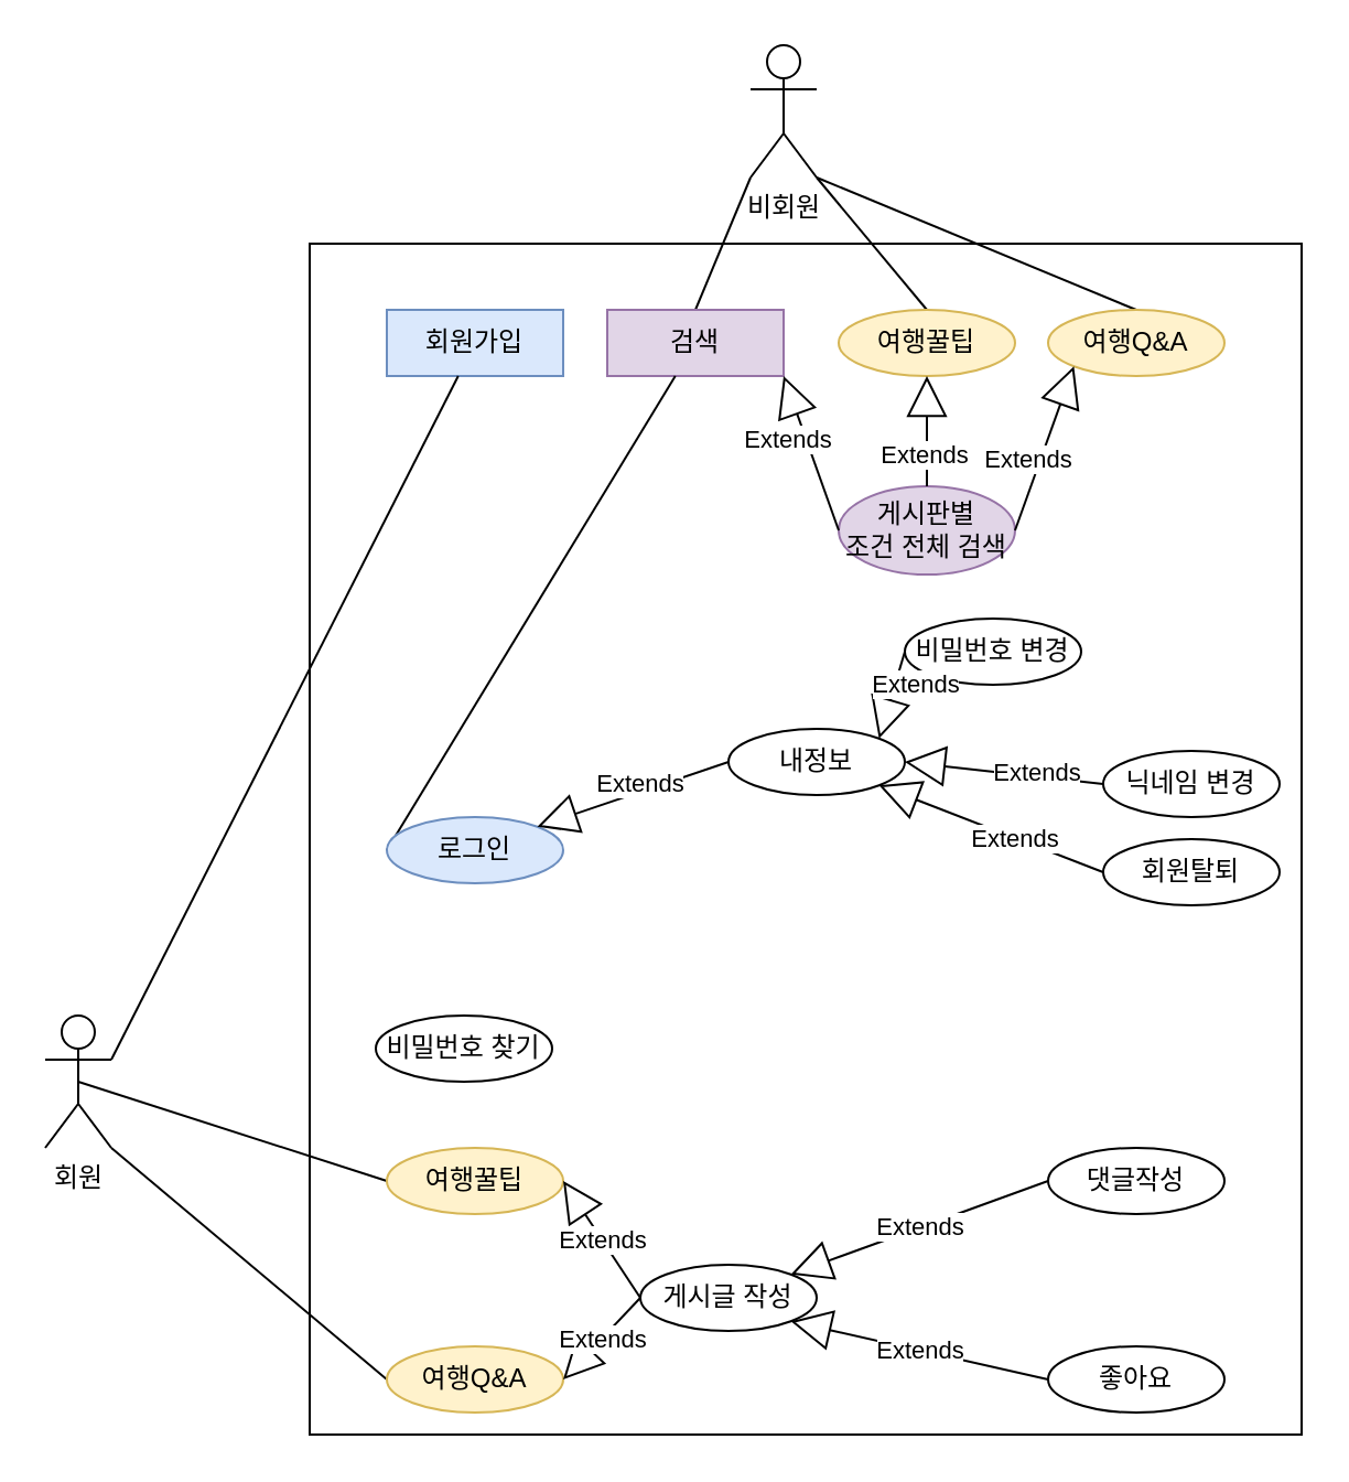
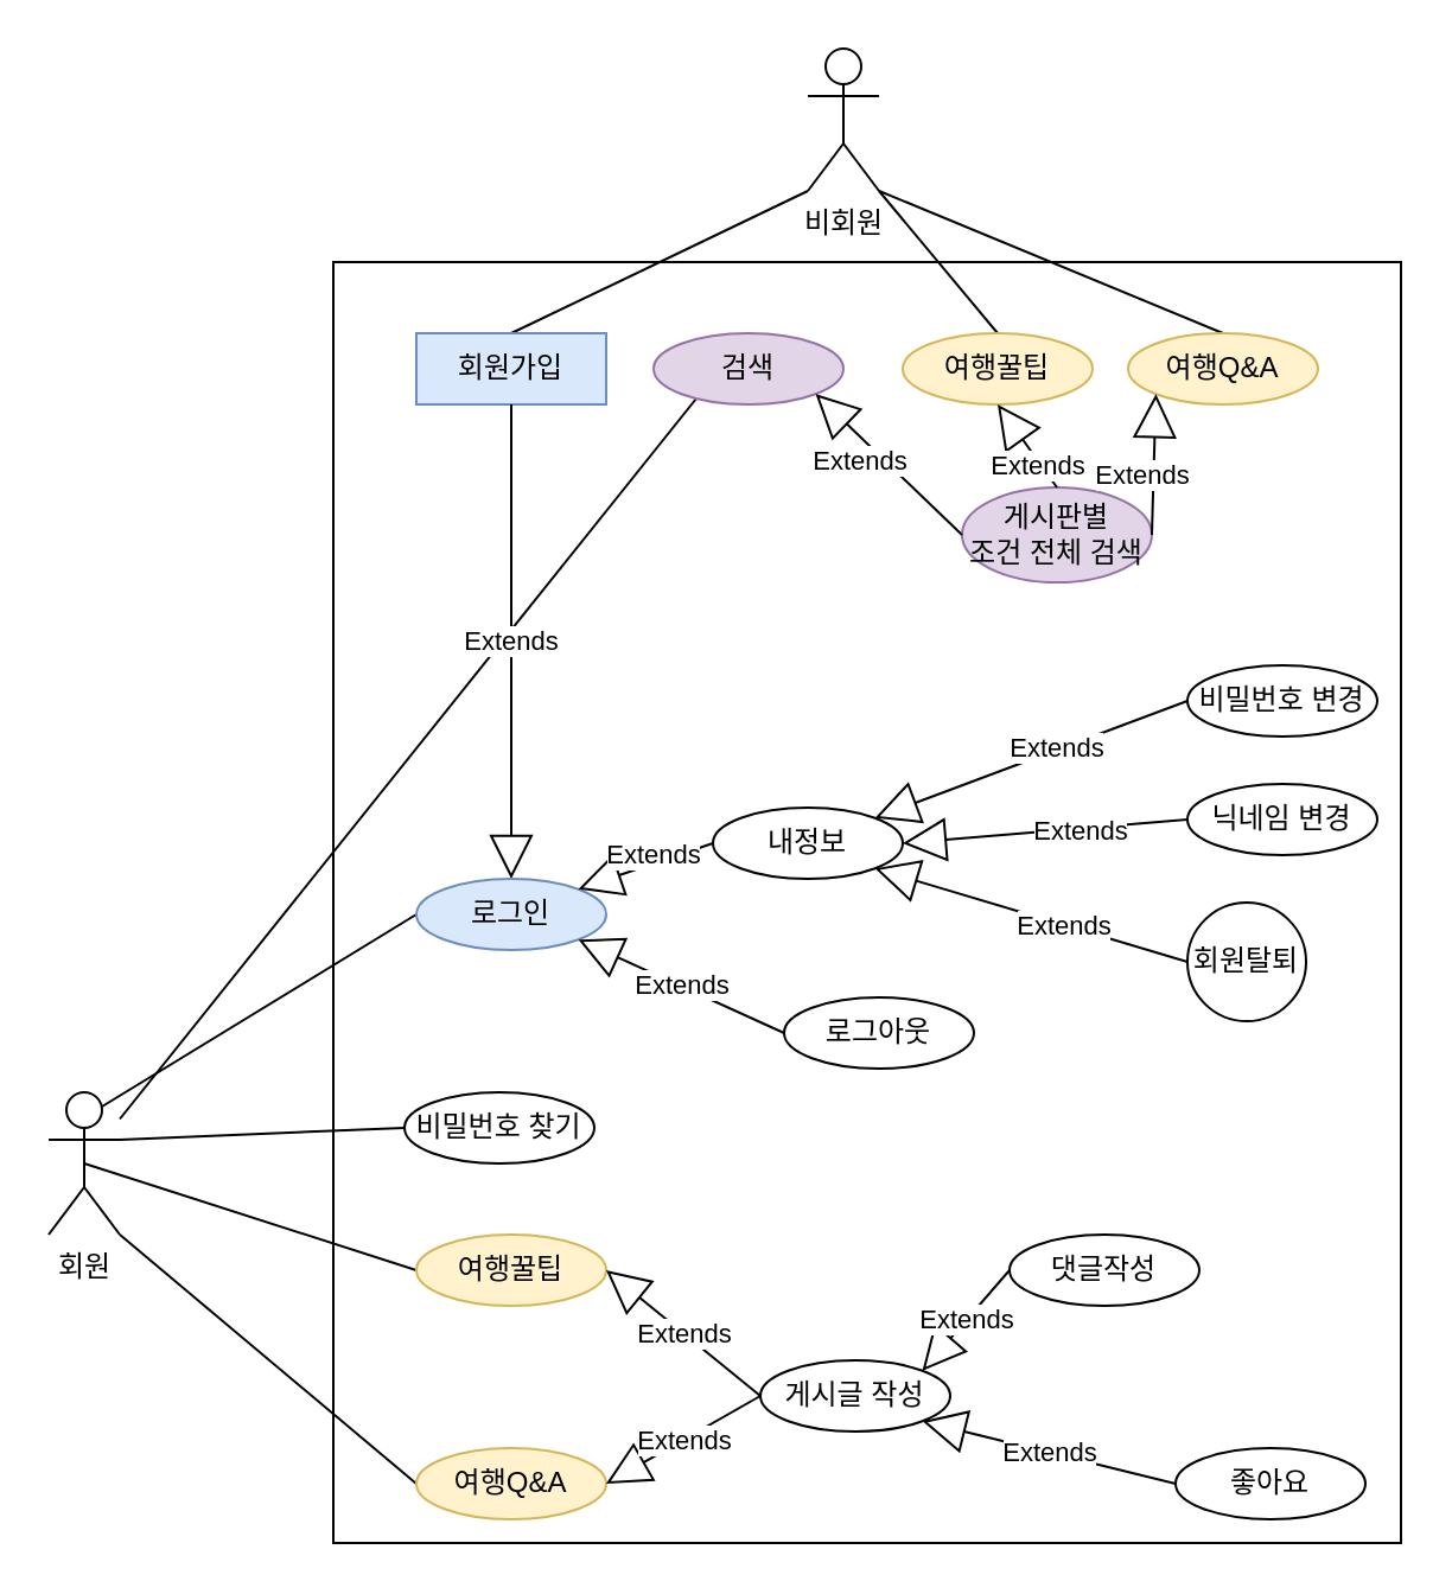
+ <mxCell id="5" value="" style="endArrow=none;html=1;entryX=0;entryY=1;entryDx=0;entryDy=0;entryPerimeter=0;exitX=0.5;exitY=0;exitDx=0;exitDy=0;" parent="1" source="9" target="4" edge="1"><mxGeometry width="50" height="50" relative="1" as="geometry"><mxPoint x="390" y="390" as="sourcePoint" /><mxPoint x="440" y="340" as="targetPoint" /></mxGeometry></mxCell>
- <mxCell id="6" value="" style="endArrow=none;html=1;entryX=0;entryY=1;entryDx=0;entryDy=0;entryPerimeter=0;exitX=0.5;exitY=0;exitDx=0;exitDy=0;" parent="1" source="10" target="4" edge="1"><mxGeometry width="50" height="50" relative="1" as="geometry"><mxPoint x="390" y="390" as="sourcePoint" /><mxPoint x="340" y="90" as="targetPoint" /></mxGeometry></mxCell>
+ <mxCell id="6" value="" style="endArrow=none;html=1;exitX=0.5;exitY=0;exitDx=0;exitDy=0;" parent="1" source="10" target="3" edge="1"><mxGeometry width="50" height="50" relative="1" as="geometry"><mxPoint x="390" y="390" as="sourcePoint" /><mxPoint x="340" y="90" as="targetPoint" /></mxGeometry></mxCell>
- <mxCell id="10" value="검색" style="whiteSpace=wrap;html=1;fillColor=#e1d5e7;strokeColor=#9673a6;rounded=0;" parent="1" vertex="1"><mxGeometry x="275" y="140" width="80" height="30" as="geometry" /></mxCell>
+ <mxCell id="10" value="검색" style="ellipse;whiteSpace=wrap;html=1;fillColor=#e1d5e7;strokeColor=#9673a6;" parent="1" vertex="1"><mxGeometry x="275" y="140" width="80" height="30" as="geometry" /></mxCell>
+ <mxCell id="16" value="Extends" style="endArrow=block;endSize=16;endFill=0;html=1;entryX=0.5;entryY=0;entryDx=0;entryDy=0;exitX=0.5;exitY=1;exitDx=0;exitDy=0;" parent="1" source="9" target="22" edge="1"><mxGeometry width="160" relative="1" as="geometry"><mxPoint x="340" y="370" as="sourcePoint" /><mxPoint x="500" y="370" as="targetPoint" /></mxGeometry></mxCell>
- <mxCell id="18" value="게시판별&lt;br&gt;조건 전체 검색" style="ellipse;whiteSpace=wrap;html=1;fillColor=#e1d5e7;strokeColor=#9673a6;" parent="1" vertex="1"><mxGeometry x="380" y="220" width="80" height="40" as="geometry" /></mxCell>
+ <mxCell id="18" value="게시판별&lt;br&gt;조건 전체 검색" style="ellipse;whiteSpace=wrap;html=1;fillColor=#e1d5e7;strokeColor=#9673a6;" parent="1" vertex="1"><mxGeometry x="405" y="205" width="80" height="40" as="geometry" /></mxCell>
- <mxCell id="13" value="" style="endArrow=none;html=1;exitX=0;exitY=0.5;exitDx=0;exitDy=0;" parent="1" source="22" target="10" edge="1"><mxGeometry width="50" height="50" relative="1" as="geometry"><mxPoint x="390" y="390" as="sourcePoint" /><mxPoint x="440" y="340" as="targetPoint" /></mxGeometry></mxCell>
+ <mxCell id="13" value="" style="endArrow=none;html=1;entryX=0.75;entryY=0.1;entryDx=0;entryDy=0;entryPerimeter=0;exitX=0;exitY=0.5;exitDx=0;exitDy=0;" parent="1" source="22" target="3" edge="1"><mxGeometry width="50" height="50" relative="1" as="geometry"><mxPoint x="390" y="390" as="sourcePoint" /><mxPoint x="440" y="340" as="targetPoint" /></mxGeometry></mxCell>
- <mxCell id="28" value="비밀번호 변경" style="ellipse;whiteSpace=wrap;html=1;" parent="1" vertex="1"><mxGeometry x="410" y="280" width="80" height="30" as="geometry" /></mxCell>
+ <mxCell id="28" value="비밀번호 변경" style="ellipse;whiteSpace=wrap;html=1;" parent="1" vertex="1"><mxGeometry x="500" y="280" width="80" height="30" as="geometry" /></mxCell>
- <mxCell id="17" value="" style="endArrow=none;html=1;exitX=1;exitY=0.333;exitDx=0;exitDy=0;exitPerimeter=0;" parent="1" source="3" target="9" edge="1"><mxGeometry width="50" height="50" relative="1" as="geometry"><mxPoint x="390" y="390" as="sourcePoint" /><mxPoint x="440" y="340" as="targetPoint" /></mxGeometry></mxCell>
+ <mxCell id="17" value="" style="endArrow=none;html=1;exitX=1;exitY=0.333;exitDx=0;exitDy=0;exitPerimeter=0;entryX=0;entryY=0.5;entryDx=0;entryDy=0;" parent="1" source="3" target="25" edge="1"><mxGeometry width="50" height="50" relative="1" as="geometry"><mxPoint x="390" y="390" as="sourcePoint" /><mxPoint x="440" y="340" as="targetPoint" /></mxGeometry></mxCell>
- <mxCell id="23" value="내정보" style="ellipse;whiteSpace=wrap;html=1;" parent="1" vertex="1"><mxGeometry x="330" y="330" width="80" height="30" as="geometry" /></mxCell>
+ <mxCell id="23" value="내정보" style="ellipse;whiteSpace=wrap;html=1;" parent="1" vertex="1"><mxGeometry x="300" y="340" width="80" height="30" as="geometry" /></mxCell>
- <mxCell id="29" value="닉네임 변경" style="ellipse;whiteSpace=wrap;html=1;" parent="1" vertex="1"><mxGeometry x="500" y="340" width="80" height="30" as="geometry" /></mxCell>
+ <mxCell id="29" value="닉네임 변경" style="ellipse;whiteSpace=wrap;html=1;" parent="1" vertex="1"><mxGeometry x="500" y="330" width="80" height="30" as="geometry" /></mxCell>
- <mxCell id="30" value="회원탈퇴" style="ellipse;whiteSpace=wrap;html=1;" parent="1" vertex="1"><mxGeometry x="500" y="380" width="80" height="30" as="geometry" /></mxCell>
+ <mxCell id="30" value="회원탈퇴" style="ellipse;whiteSpace=wrap;html=1;" parent="1" vertex="1"><mxGeometry x="500" y="380" width="50" height="50" as="geometry" /></mxCell>
+ <mxCell id="27" value="Extends" style="endArrow=block;endSize=16;endFill=0;html=1;entryX=1;entryY=1;entryDx=0;entryDy=0;exitX=0;exitY=0.5;exitDx=0;exitDy=0;" parent="1" source="26" target="22" edge="1"><mxGeometry x="445" y="270" width="160" as="geometry"><mxPoint x="340" y="400" as="sourcePoint" /><mxPoint x="500" y="400" as="targetPoint" /><mxPoint as="offset" /></mxGeometry></mxCell>
+ <mxCell id="26" value="로그아웃" style="ellipse;whiteSpace=wrap;html=1;" parent="1" vertex="1"><mxGeometry x="330" y="420" width="80" height="30" as="geometry" /></mxCell>
- <mxCell id="36" value="댓글작성" style="ellipse;whiteSpace=wrap;html=1;" parent="1" vertex="1"><mxGeometry x="475" y="520" width="80" height="30" as="geometry" /></mxCell>
+ <mxCell id="36" value="댓글작성" style="ellipse;whiteSpace=wrap;html=1;" parent="1" vertex="1"><mxGeometry x="425" y="520" width="80" height="30" as="geometry" /></mxCell>
- <mxCell id="35" value="게시글 작성" style="ellipse;whiteSpace=wrap;html=1;" parent="1" vertex="1"><mxGeometry x="290" y="573" width="80" height="30" as="geometry" /></mxCell>
+ <mxCell id="35" value="게시글 작성" style="ellipse;whiteSpace=wrap;html=1;" parent="1" vertex="1"><mxGeometry x="320" y="573" width="80" height="30" as="geometry" /></mxCell>
- <mxCell id="37" value="좋아요" style="ellipse;whiteSpace=wrap;html=1;" parent="1" vertex="1"><mxGeometry x="475" y="610" width="80" height="30" as="geometry" /></mxCell>
+ <mxCell id="37" value="좋아요" style="ellipse;whiteSpace=wrap;html=1;" parent="1" vertex="1"><mxGeometry x="495" y="610" width="80" height="30" as="geometry" /></mxCell>
